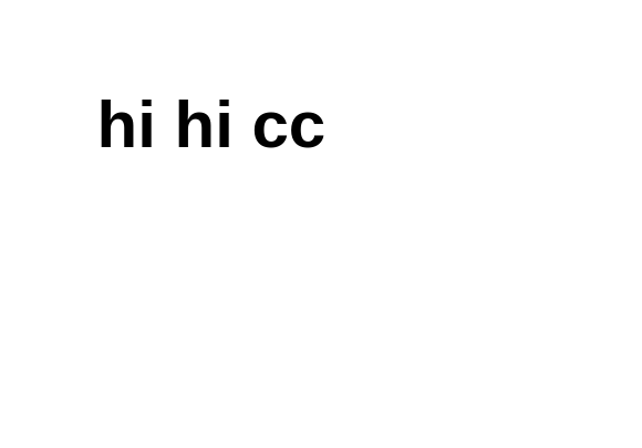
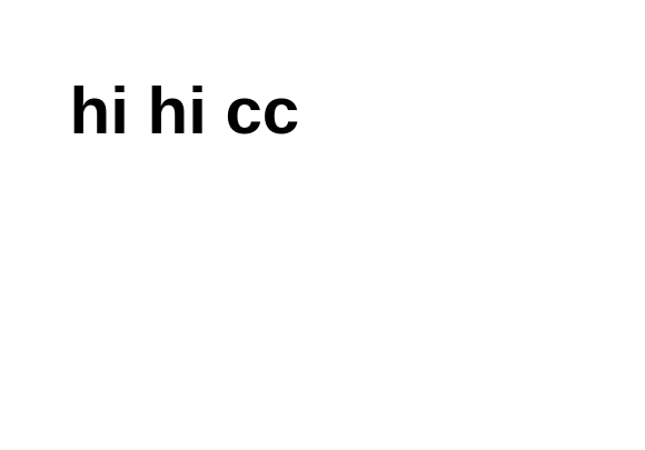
- <mxCell id="2" value="&lt;h1&gt;hi hi cc&lt;/h1&gt;" style="text;html=1;spacing=5;spacingTop=-20;whiteSpace=wrap;overflow=hidden;rounded=0;" parent="1" vertex="1"><mxGeometry x="30" y="25" width="190" height="120" as="geometry" /></mxCell>
+ <mxCell id="2" value="&lt;h1&gt;hi hi cc&lt;/h1&gt;" style="text;html=1;spacing=5;spacingTop=-20;whiteSpace=wrap;overflow=hidden;rounded=0;" parent="1" vertex="1"><mxGeometry x="20" y="20" width="190" height="120" as="geometry" /></mxCell>
